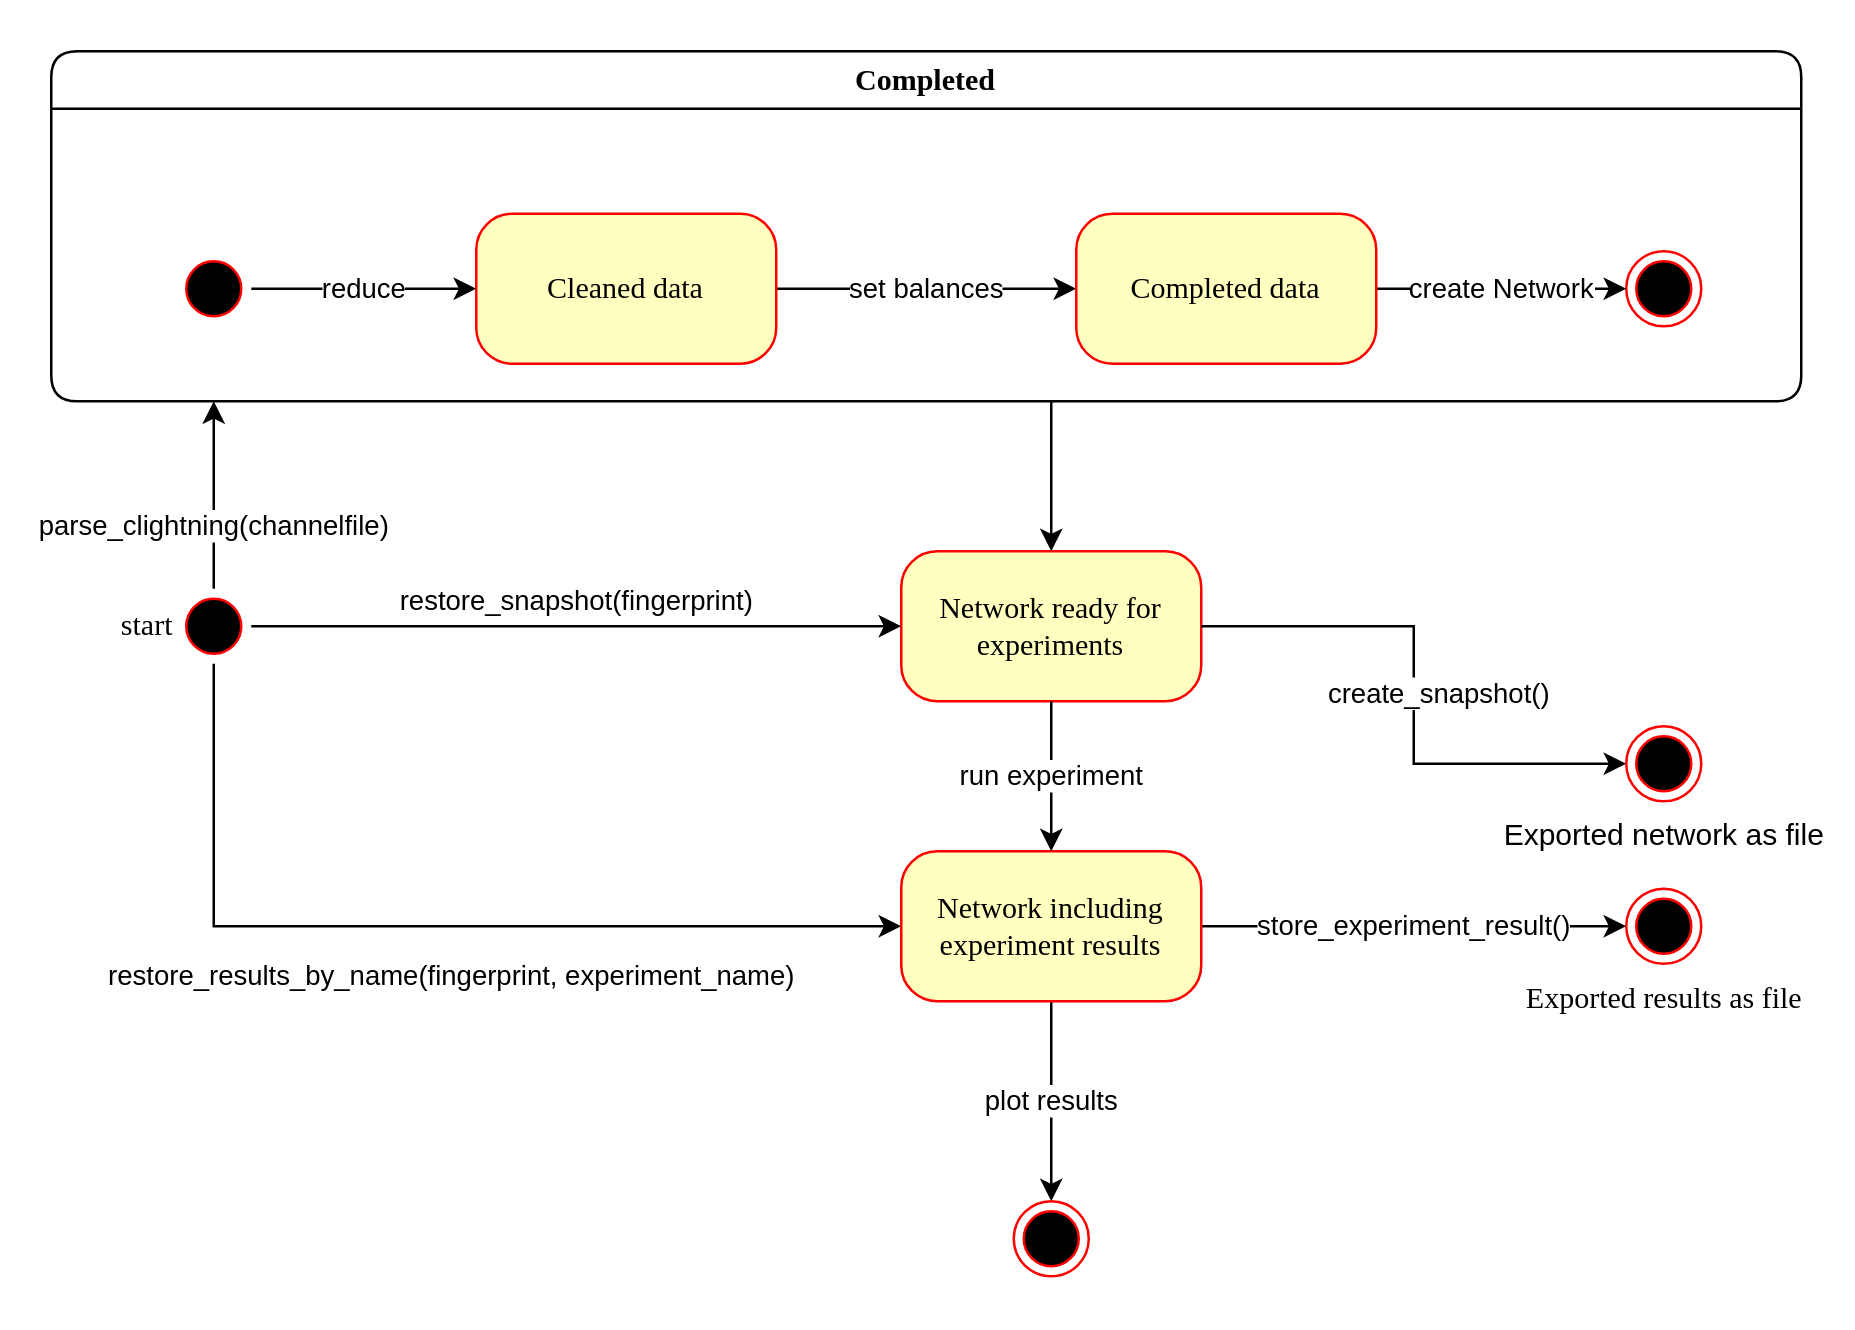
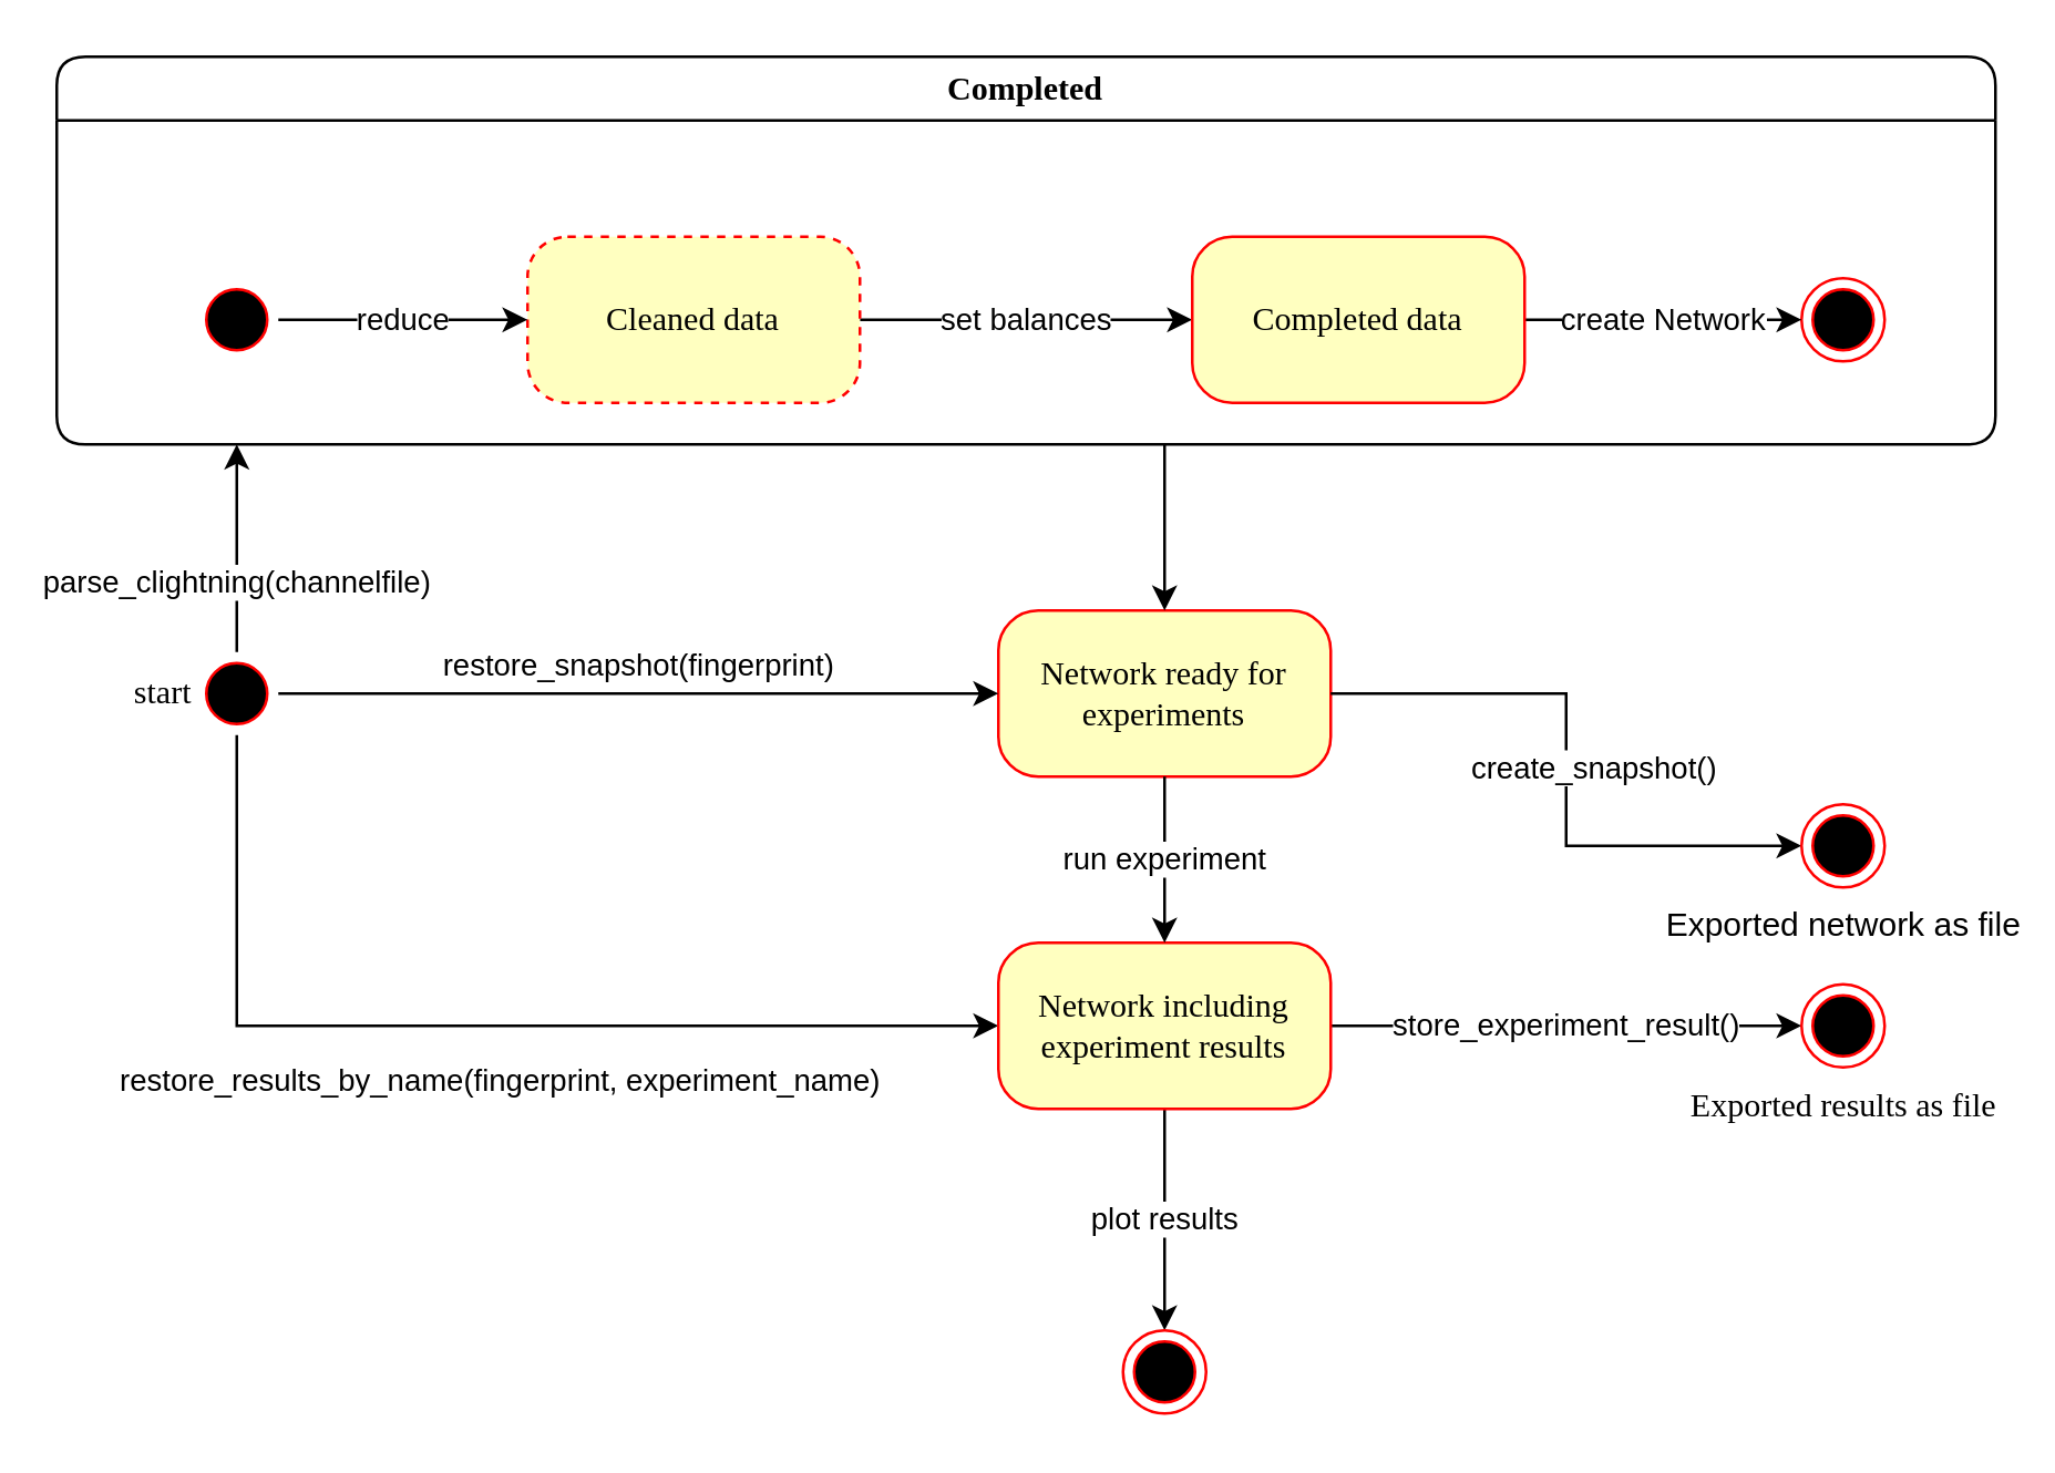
- <mxCell id="12" value="Cleaned data" style="rounded=1;whiteSpace=wrap;html=1;arcSize=24;fillColor=#ffffc0;strokeColor=#ff0000;shadow=0;comic=0;labelBackgroundColor=none;fontFamily=Verdana;fontSize=12;fontColor=#000000;align=center;" parent="10" vertex="1"><mxGeometry x="170" y="65" width="120" height="60" as="geometry" /></mxCell>
+ <mxCell id="12" value="Cleaned data" style="rounded=1;whiteSpace=wrap;html=1;arcSize=24;fillColor=#ffffc0;strokeColor=#ff0000;shadow=0;comic=0;labelBackgroundColor=none;fontFamily=Verdana;fontSize=12;fontColor=#000000;align=center;dashed=1;" parent="10" vertex="1"><mxGeometry x="170" y="65" width="120" height="60" as="geometry" /></mxCell>
